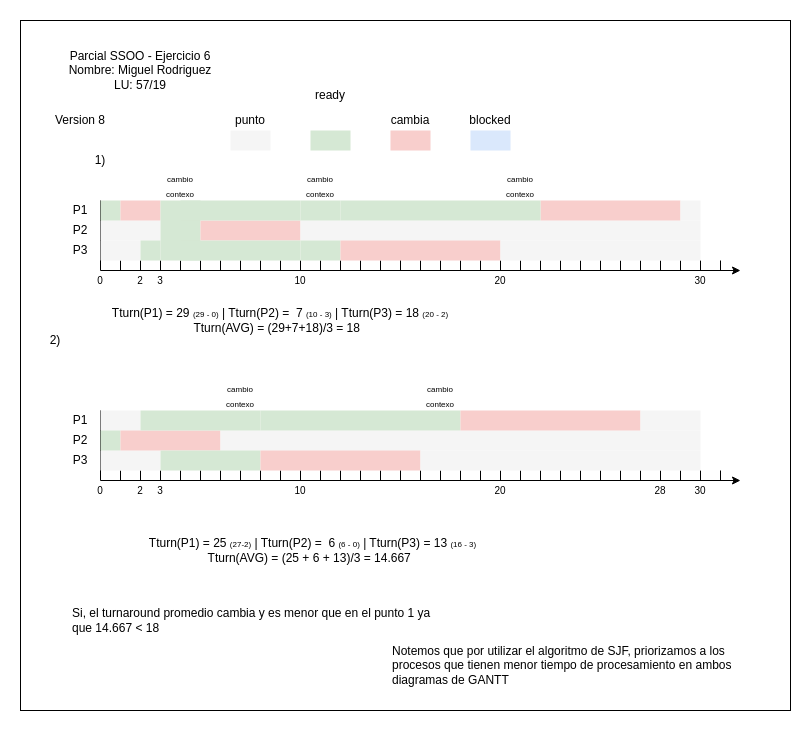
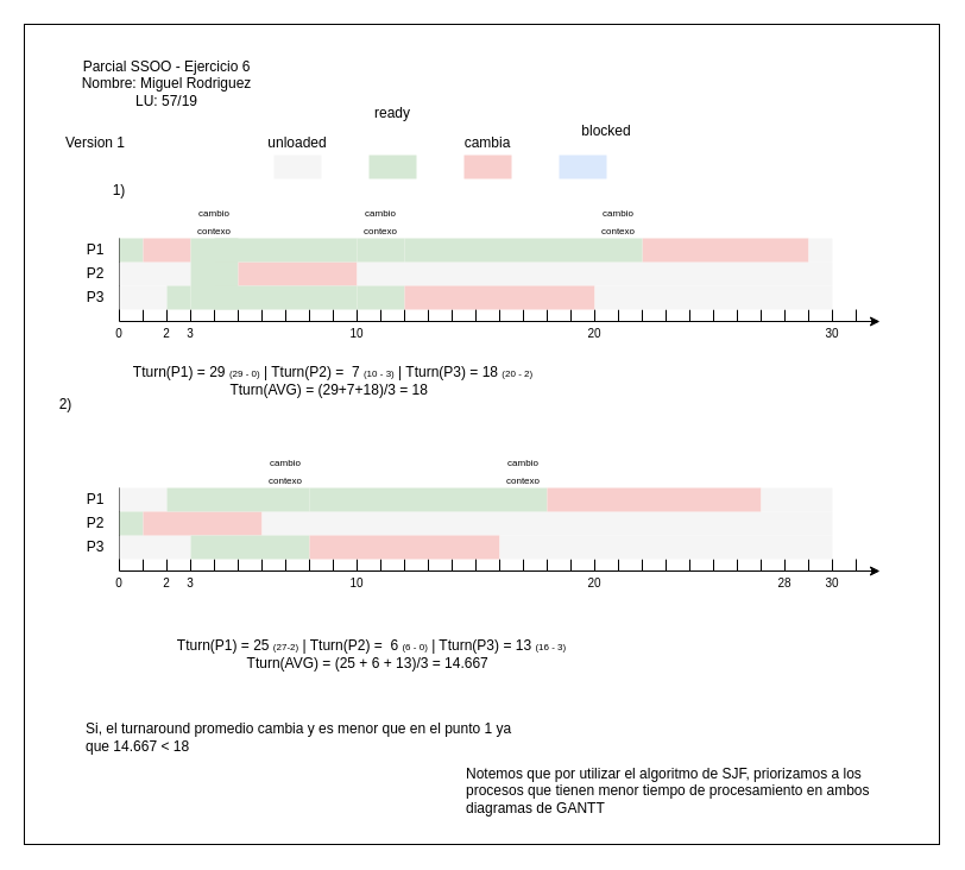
- <mxCell id="76" value="Version 8&lt;br&gt;" style="text;html=1;strokeColor=none;fillColor=none;align=center;verticalAlign=middle;whiteSpace=wrap;rounded=0;" vertex="1" parent="1"><mxGeometry x="30" y="110" width="100" height="20" as="geometry" /></mxCell>
+ <mxCell id="76" value="Version 1&lt;br&gt;" style="text;html=1;strokeColor=none;fillColor=none;align=center;verticalAlign=middle;whiteSpace=wrap;rounded=0;" vertex="1" parent="1"><mxGeometry x="30" y="110" width="100" height="20" as="geometry" /></mxCell>
- <mxCell id="7" value="punto" style="text;html=1;strokeColor=none;fillColor=none;align=center;verticalAlign=middle;whiteSpace=wrap;rounded=0;" parent="1" vertex="1"><mxGeometry x="220" y="110" width="60" height="20" as="geometry" /></mxCell>
+ <mxCell id="7" value="unloaded" style="text;html=1;strokeColor=none;fillColor=none;align=center;verticalAlign=middle;whiteSpace=wrap;rounded=0;" parent="1" vertex="1"><mxGeometry x="220" y="110" width="60" height="20" as="geometry" /></mxCell>
- <mxCell id="13" value="blocked" style="text;html=1;strokeColor=none;fillColor=none;align=center;verticalAlign=middle;whiteSpace=wrap;rounded=0;" parent="1" vertex="1"><mxGeometry x="470" y="110" width="40" height="20" as="geometry" /></mxCell>
+ <mxCell id="13" value="blocked" style="text;html=1;strokeColor=none;fillColor=none;align=center;verticalAlign=middle;whiteSpace=wrap;rounded=0;" parent="1" vertex="1"><mxGeometry x="490" y="100" width="40" height="20" as="geometry" /></mxCell>
